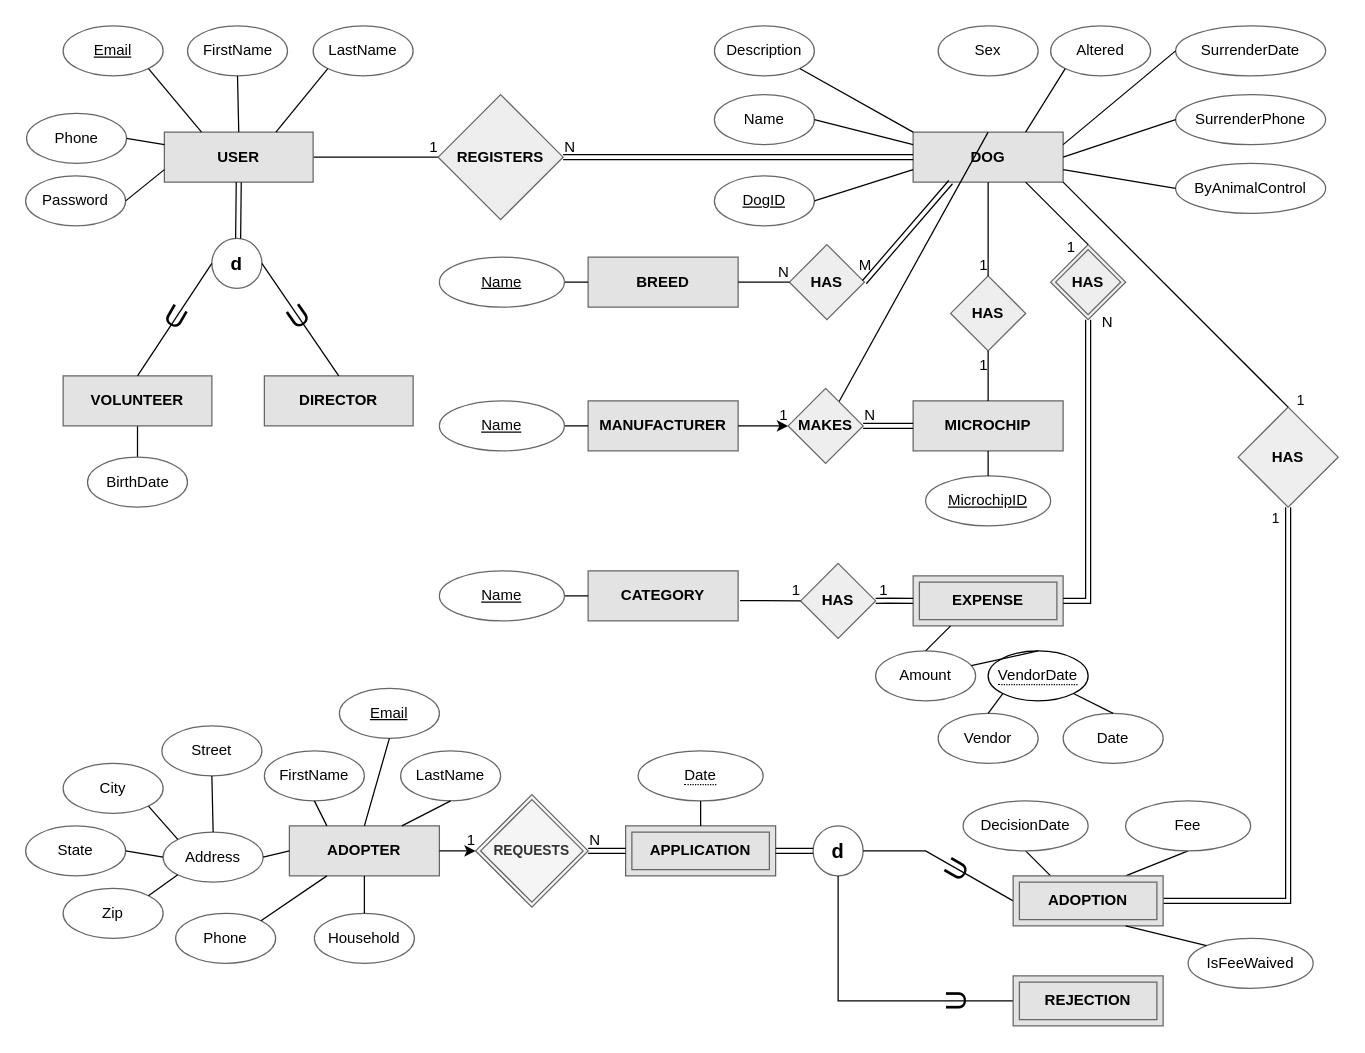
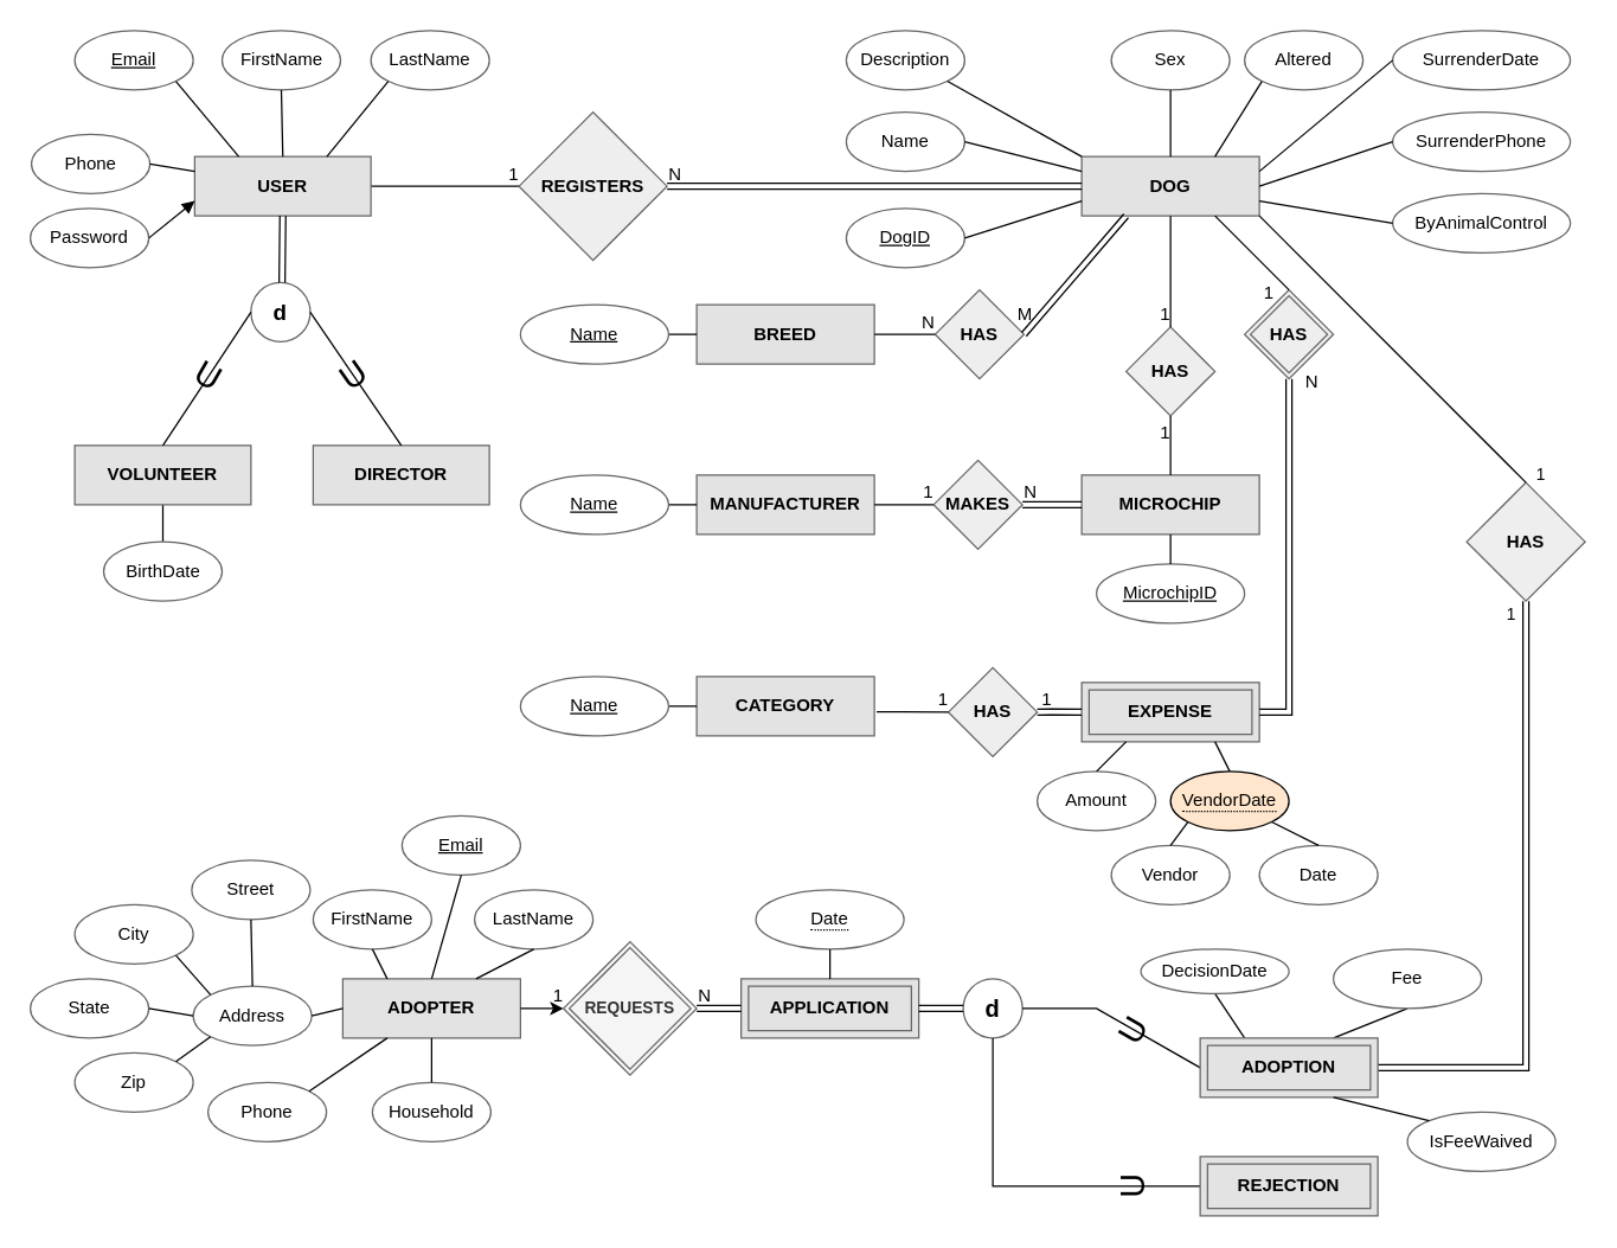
- <mxCell id="105" value="" style="endArrow=none;html=1;strokeWidth=1;exitX=1;exitY=0.5;exitDx=0;exitDy=0;entryX=0;entryY=0.75;entryDx=0;entryDy=0;" parent="1" source="85" target="51" edge="1"><mxGeometry width="50" height="50" relative="1" as="geometry"><mxPoint x="120" y="350" as="sourcePoint" /><mxPoint x="120" y="375" as="targetPoint" /></mxGeometry></mxCell>
+ <mxCell id="105" value="" style="endArrow=block;html=1;strokeWidth=1;exitX=1;exitY=0.5;exitDx=0;exitDy=0;entryX=0;entryY=0.75;entryDx=0;entryDy=0;" parent="1" source="85" target="51" edge="1"><mxGeometry width="50" height="50" relative="1" as="geometry"><mxPoint x="120" y="350" as="sourcePoint" /><mxPoint x="120" y="375" as="targetPoint" /></mxGeometry></mxCell>
- <mxCell id="42" value="" style="endArrow=none;html=1;rounded=0;exitX=0.5;exitY=0;exitDx=0;exitDy=0;" parent="1" source="17" target="62" edge="1"><mxGeometry width="50" height="50" relative="1" as="geometry"><mxPoint x="630" y="195" as="sourcePoint" /><mxPoint x="680" y="145" as="targetPoint" /></mxGeometry></mxCell>
+ <mxCell id="42" value="" style="endArrow=none;html=1;rounded=0;entryX=0.5;entryY=1;entryDx=0;entryDy=0;exitX=0.5;exitY=0;exitDx=0;exitDy=0;" parent="1" source="17" target="36" edge="1"><mxGeometry width="50" height="50" relative="1" as="geometry"><mxPoint x="630" y="195" as="sourcePoint" /><mxPoint x="680" y="145" as="targetPoint" /></mxGeometry></mxCell>
- <mxCell id="58" value="" style="endArrow=classic;html=1;rounded=0;strokeWidth=1;align=center;fontStyle=0;exitX=1;exitY=0.5;exitDx=0;exitDy=0;entryX=0;entryY=0.5;entryDx=0;entryDy=0;" parent="1" source="21" target="62" edge="1"><mxGeometry relative="1" as="geometry"><mxPoint x="620" y="250" as="sourcePoint" /><mxPoint x="600" y="410" as="targetPoint" /></mxGeometry></mxCell>
+ <mxCell id="58" value="" style="endArrow=none;html=1;rounded=0;strokeWidth=1;align=center;fontStyle=0;exitX=1;exitY=0.5;exitDx=0;exitDy=0;entryX=0;entryY=0.5;entryDx=0;entryDy=0;" parent="1" source="21" target="62" edge="1"><mxGeometry relative="1" as="geometry"><mxPoint x="620" y="250" as="sourcePoint" /><mxPoint x="600" y="410" as="targetPoint" /></mxGeometry></mxCell>
- <mxCell id="80" value="" style="endArrow=none;html=1;rounded=0;exitX=0.5;exitY=0;exitDx=0;exitDy=0;" parent="1" source="78" target="69" edge="1"><mxGeometry relative="1" as="geometry"><mxPoint x="730" y="530" as="sourcePoint" /><mxPoint x="770" y="510" as="targetPoint" /></mxGeometry></mxCell>
+ <mxCell id="80" value="" style="endArrow=none;html=1;rounded=0;entryX=0.75;entryY=1;entryDx=0;entryDy=0;exitX=0.5;exitY=0;exitDx=0;exitDy=0;" parent="1" source="78" target="27" edge="1"><mxGeometry relative="1" as="geometry"><mxPoint x="730" y="530" as="sourcePoint" /><mxPoint x="770" y="510" as="targetPoint" /></mxGeometry></mxCell>
- <mxCell id="78" value="&lt;span style=&quot;border-bottom: 1px dotted&quot;&gt;VendorDate&lt;/span&gt;" style="ellipse;whiteSpace=wrap;html=1;align=center;" parent="1" vertex="1"><mxGeometry x="790" y="520" width="80" height="40" as="geometry" /></mxCell>
+ <mxCell id="78" value="&lt;span style=&quot;border-bottom: 1px dotted&quot;&gt;VendorDate&lt;/span&gt;" style="ellipse;whiteSpace=wrap;html=1;align=center;fillColor=#ffe6cc;" parent="1" vertex="1"><mxGeometry x="790" y="520" width="80" height="40" as="geometry" /></mxCell>
- <mxCell id="11" value="DecisionDate" style="ellipse;whiteSpace=wrap;html=1;align=center;shadow=0;strokeColor=#666666;strokeWidth=1;fillColor=#FFFFFF;" parent="1" vertex="1"><mxGeometry x="770" y="640" width="100" height="40" as="geometry" /></mxCell>
+ <mxCell id="11" value="DecisionDate" style="ellipse;whiteSpace=wrap;html=1;align=center;shadow=0;strokeColor=#666666;strokeWidth=1;fillColor=#FFFFFF;" parent="1" vertex="1"><mxGeometry x="770" y="640" width="100" height="30" as="geometry" /></mxCell>
